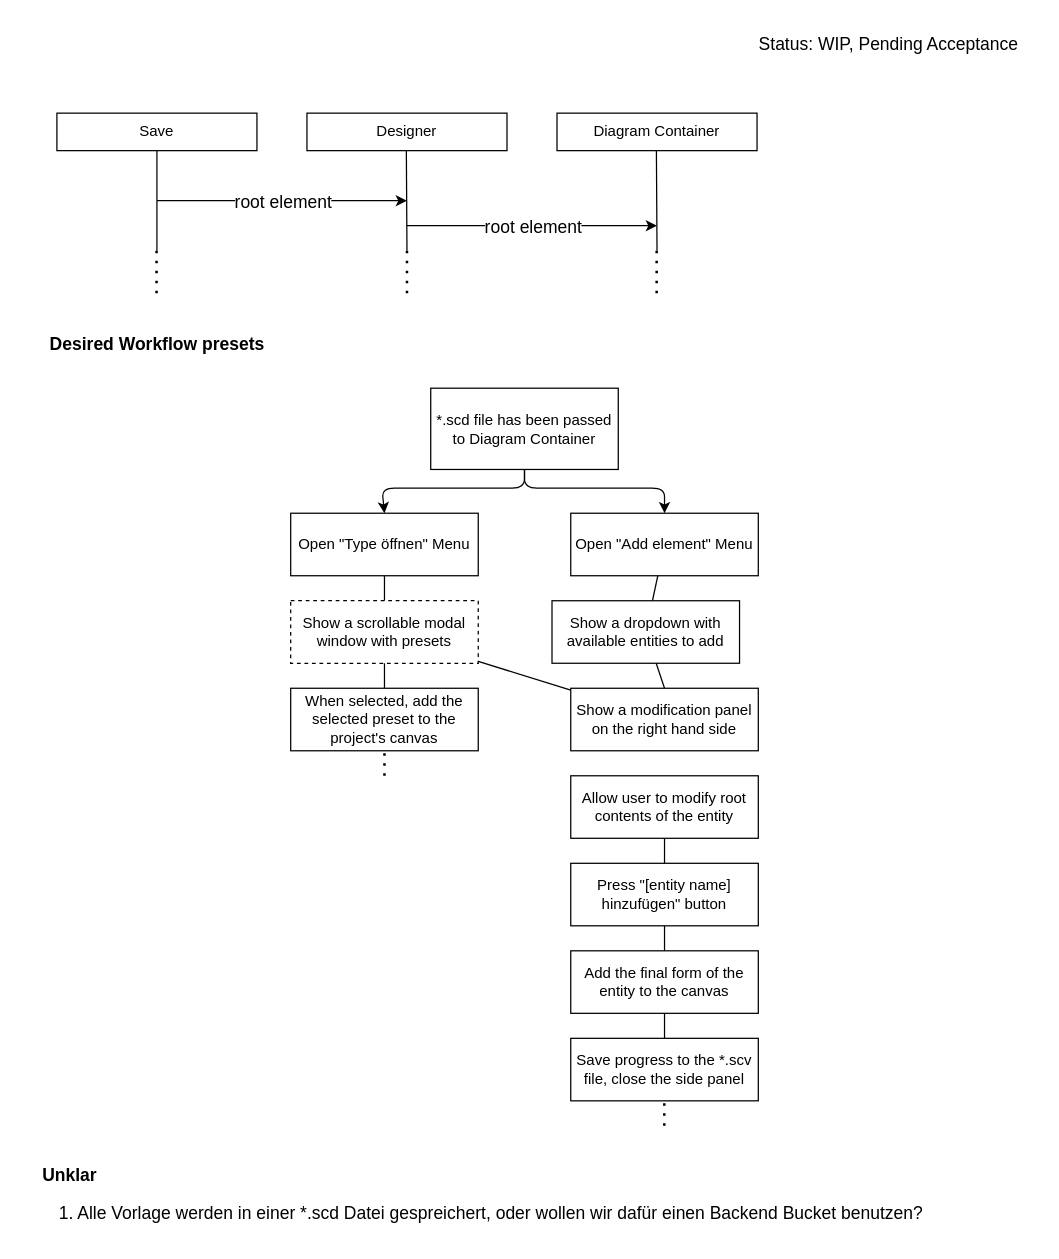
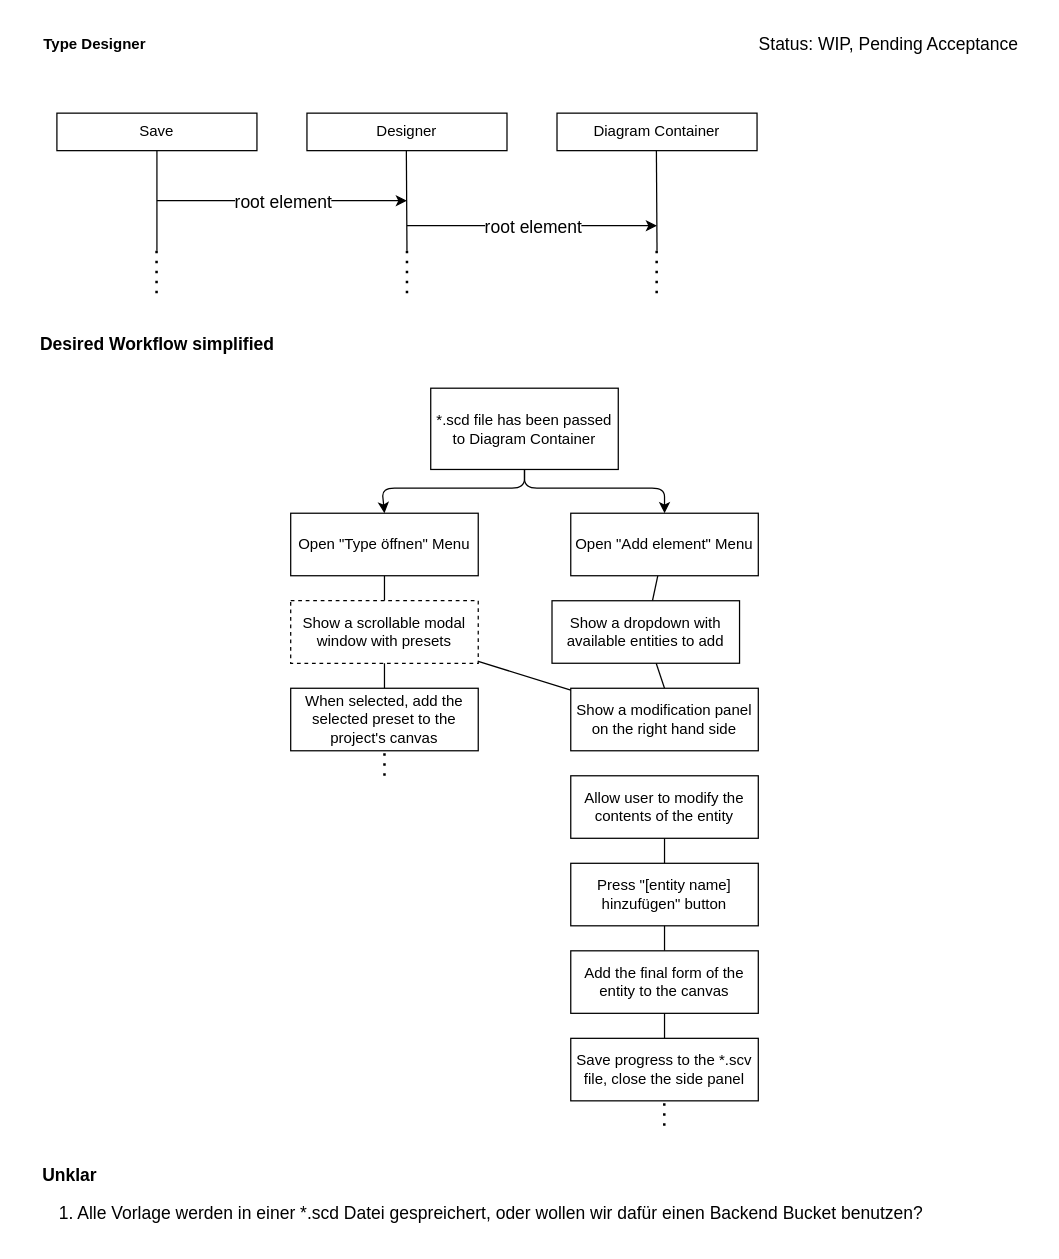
+ <mxCell id="2" value="&lt;b&gt;Type Designer&lt;/b&gt;" style="text;html=1;align=center;verticalAlign=middle;resizable=0;points=[];autosize=1;strokeColor=none;fillColor=none;" vertex="1" parent="1"><mxGeometry x="20" y="20" width="110" height="30" as="geometry" /></mxCell>
- <mxCell id="37" value="&lt;b&gt;Desired Workflow presets&lt;/b&gt;" style="text;html=1;align=center;verticalAlign=middle;resizable=0;points=[];autosize=1;strokeColor=none;fillColor=none;fontSize=14;" vertex="1" parent="1"><mxGeometry x="20" y="260" width="210" height="30" as="geometry" /></mxCell>
+ <mxCell id="37" value="&lt;b&gt;Desired Workflow simplified&lt;/b&gt;" style="text;html=1;align=center;verticalAlign=middle;resizable=0;points=[];autosize=1;strokeColor=none;fillColor=none;fontSize=14;" vertex="1" parent="1"><mxGeometry x="20" y="260" width="210" height="30" as="geometry" /></mxCell>
- <mxCell id="29" value="Allow user to modify root contents of the entity" style="rounded=0;whiteSpace=wrap;html=1;" vertex="1" parent="1"><mxGeometry x="456" y="620" width="150" height="50" as="geometry" /></mxCell>
+ <mxCell id="29" value="Allow user to modify the contents of the entity" style="rounded=0;whiteSpace=wrap;html=1;" vertex="1" parent="1"><mxGeometry x="456" y="620" width="150" height="50" as="geometry" /></mxCell>
